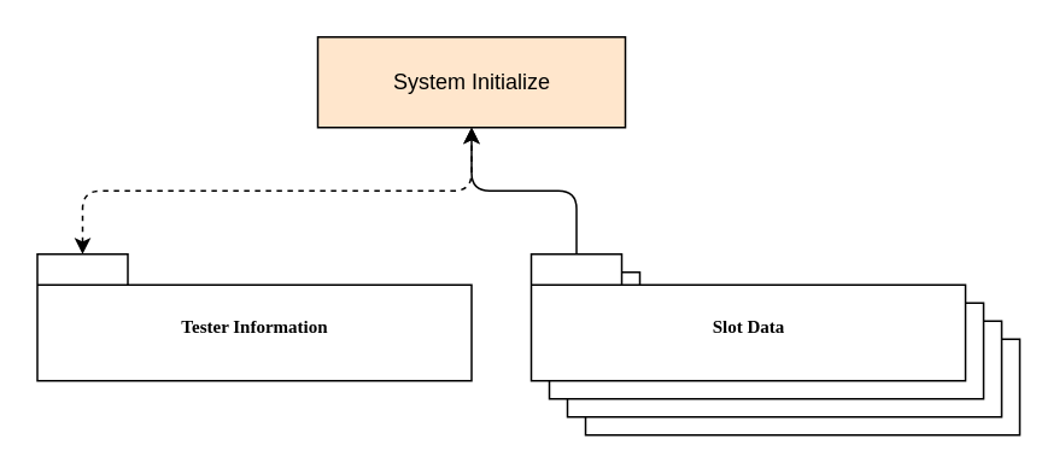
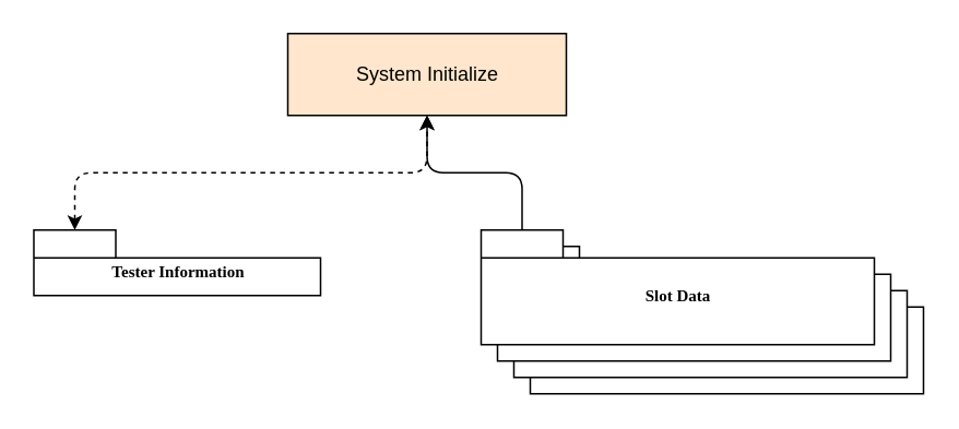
- <mxCell id="3" value="Tester Information" style="shape=folder;fontStyle=1;spacingTop=10;tabWidth=50;tabHeight=17;tabPosition=left;html=1;rounded=0;shadow=0;comic=0;labelBackgroundColor=none;strokeWidth=1;fontFamily=Verdana;fontSize=10;align=center;" vertex="1" parent="1"><mxGeometry x="20" y="140" width="240" height="70" as="geometry" /></mxCell>
+ <mxCell id="3" value="Tester Information" style="shape=folder;fontStyle=1;spacingTop=10;tabWidth=50;tabHeight=17;tabPosition=left;html=1;rounded=0;shadow=0;comic=0;labelBackgroundColor=none;strokeWidth=1;fontFamily=Verdana;fontSize=10;align=center;" vertex="1" parent="1"><mxGeometry x="20" y="140" width="175" height="40" as="geometry" /></mxCell>
